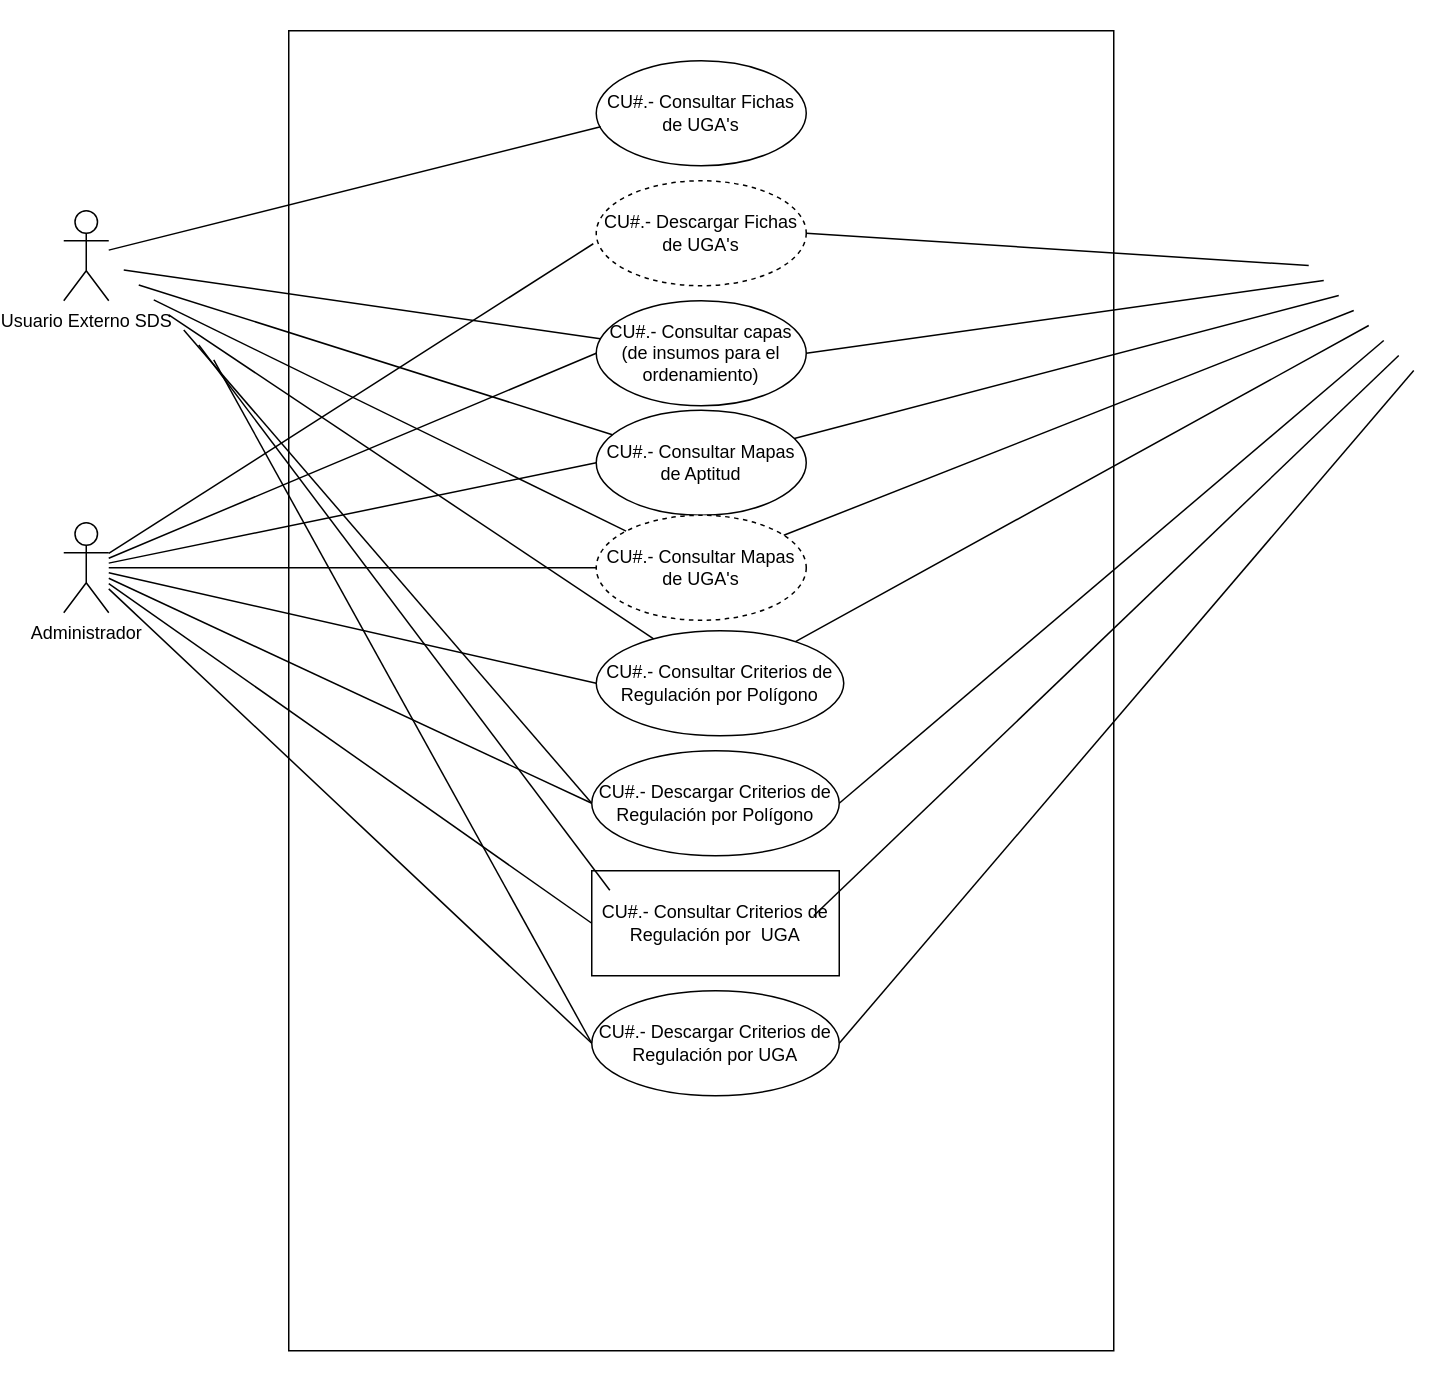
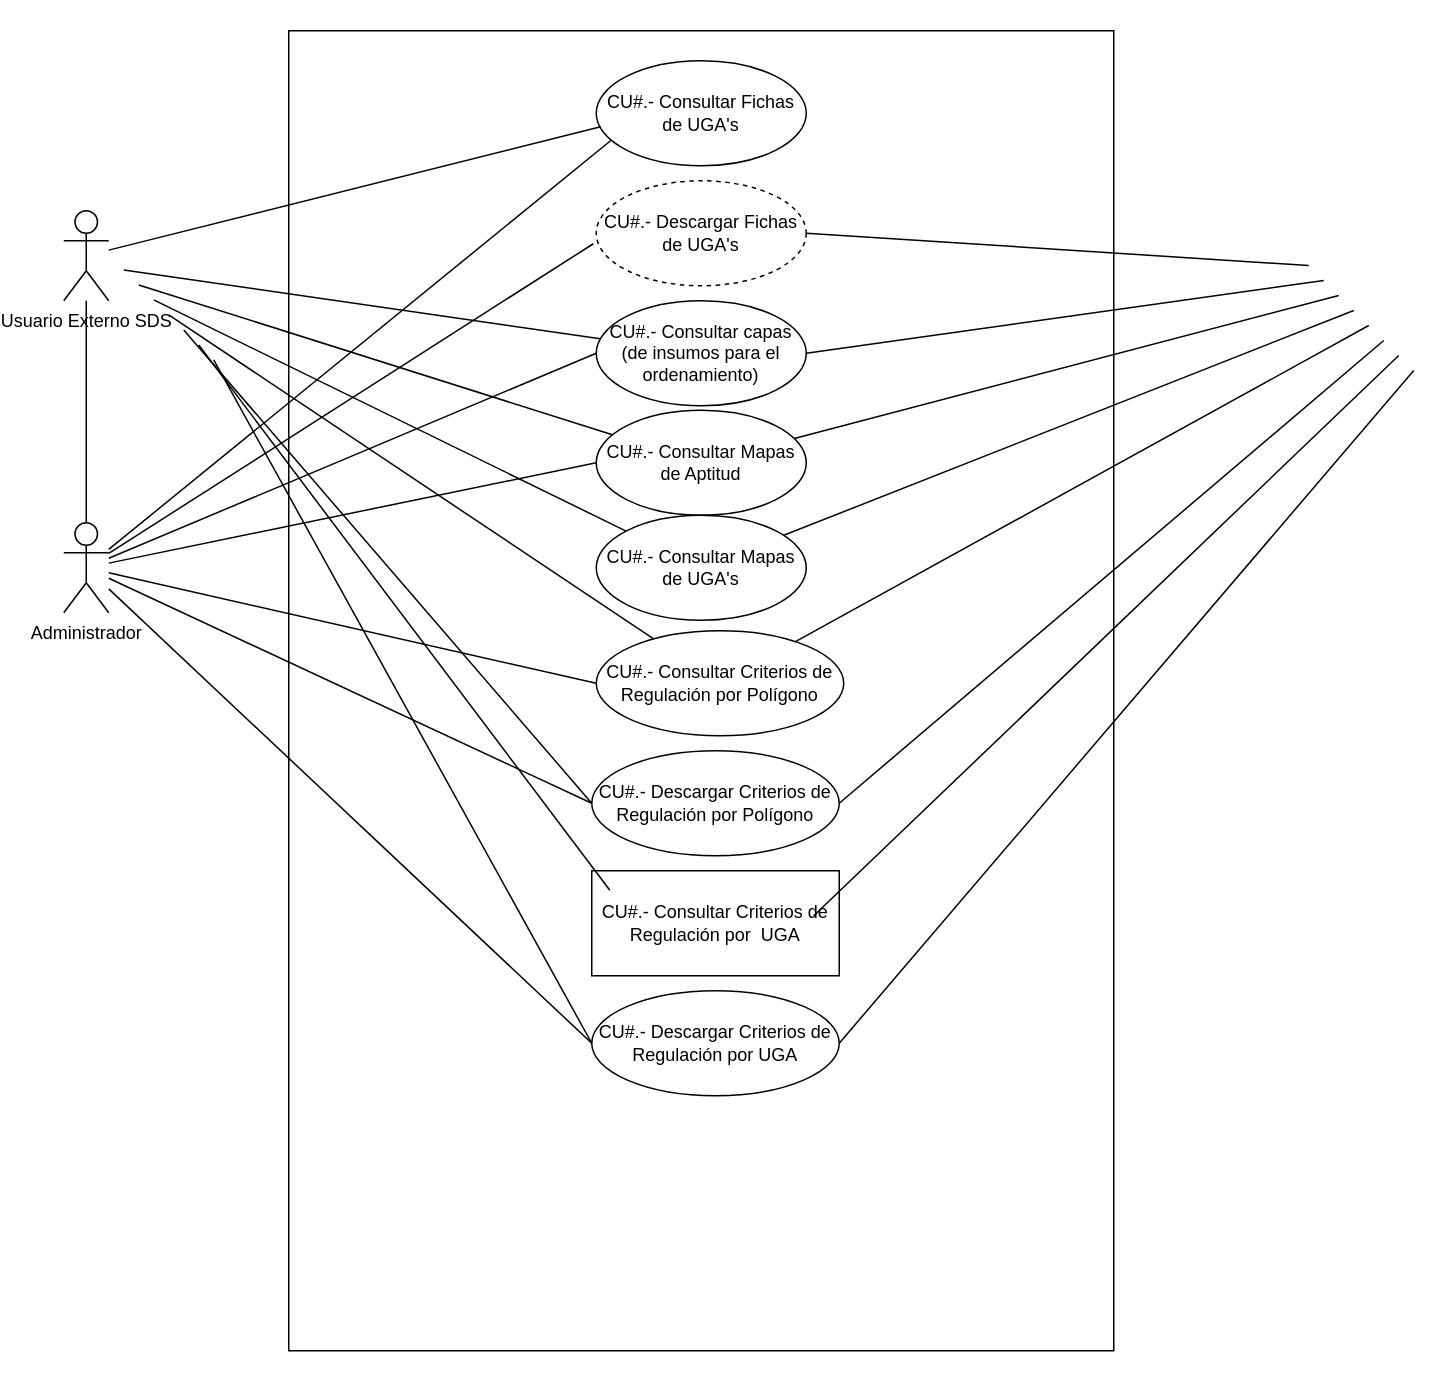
- <mxCell id="30" value="" style="endArrow=none;html=1;" edge="1" parent="1" source="29" target="8"><mxGeometry width="50" height="50" relative="1" as="geometry"><mxPoint x="430" y="400" as="sourcePoint" /><mxPoint x="480" y="350" as="targetPoint" /></mxGeometry></mxCell>
+ <mxCell id="30" value="" style="endArrow=none;html=1;entryX=0.071;entryY=0.757;entryDx=0;entryDy=0;entryPerimeter=0;" edge="1" parent="1" source="29" target="4"><mxGeometry width="50" height="50" relative="1" as="geometry"><mxPoint x="430" y="400" as="sourcePoint" /><mxPoint x="480" y="350" as="targetPoint" /></mxGeometry></mxCell>
- <mxCell id="8" value="CU#.- Consultar Mapas de UGA's" style="ellipse;whiteSpace=wrap;html=1;dashed=1;" parent="1" vertex="1"><mxGeometry x="375" y="343" width="140" height="70" as="geometry" /></mxCell>
+ <mxCell id="8" value="CU#.- Consultar Mapas de UGA's" style="ellipse;whiteSpace=wrap;html=1;" parent="1" vertex="1"><mxGeometry x="375" y="343" width="140" height="70" as="geometry" /></mxCell>
- <mxCell id="36" value="" style="endArrow=none;html=1;entryX=0;entryY=0.5;entryDx=0;entryDy=0;" edge="1" parent="1" source="29" target="11"><mxGeometry width="50" height="50" relative="1" as="geometry"><mxPoint x="120" y="435.783" as="sourcePoint" /><mxPoint x="454.94" y="162.99" as="targetPoint" /></mxGeometry></mxCell>
+ <mxCell id="36" value="" style="endArrow=none;html=1;" edge="1" parent="1" source="29" target="2"><mxGeometry width="50" height="50" relative="1" as="geometry"><mxPoint x="120" y="435.783" as="sourcePoint" /><mxPoint x="454.94" y="162.99" as="targetPoint" /></mxGeometry></mxCell>
